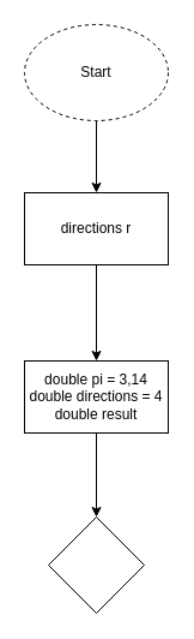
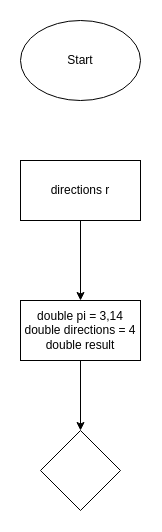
- <mxCell id="3" value="Start" style="ellipse;whiteSpace=wrap;html=1;dashed=1;" vertex="1" parent="1"><mxGeometry x="20" y="20" width="120" height="80" as="geometry" /></mxCell>
+ <mxCell id="3" value="Start" style="ellipse;whiteSpace=wrap;html=1;" vertex="1" parent="1"><mxGeometry x="20" y="20" width="120" height="80" as="geometry" /></mxCell>
- <mxCell id="2" value="" style="edgeStyle=orthogonalEdgeStyle;rounded=0;orthogonalLoop=1;jettySize=auto;html=1;" edge="1" parent="1" source="3" target="5"><mxGeometry relative="1" as="geometry" /></mxCell>
